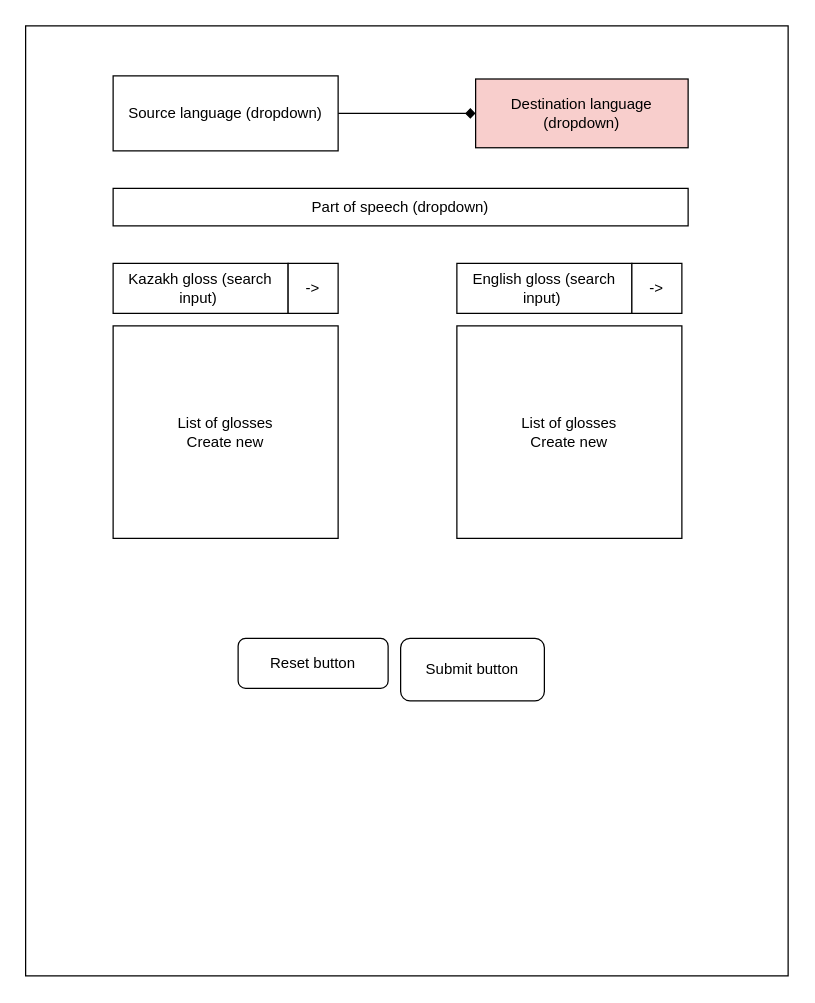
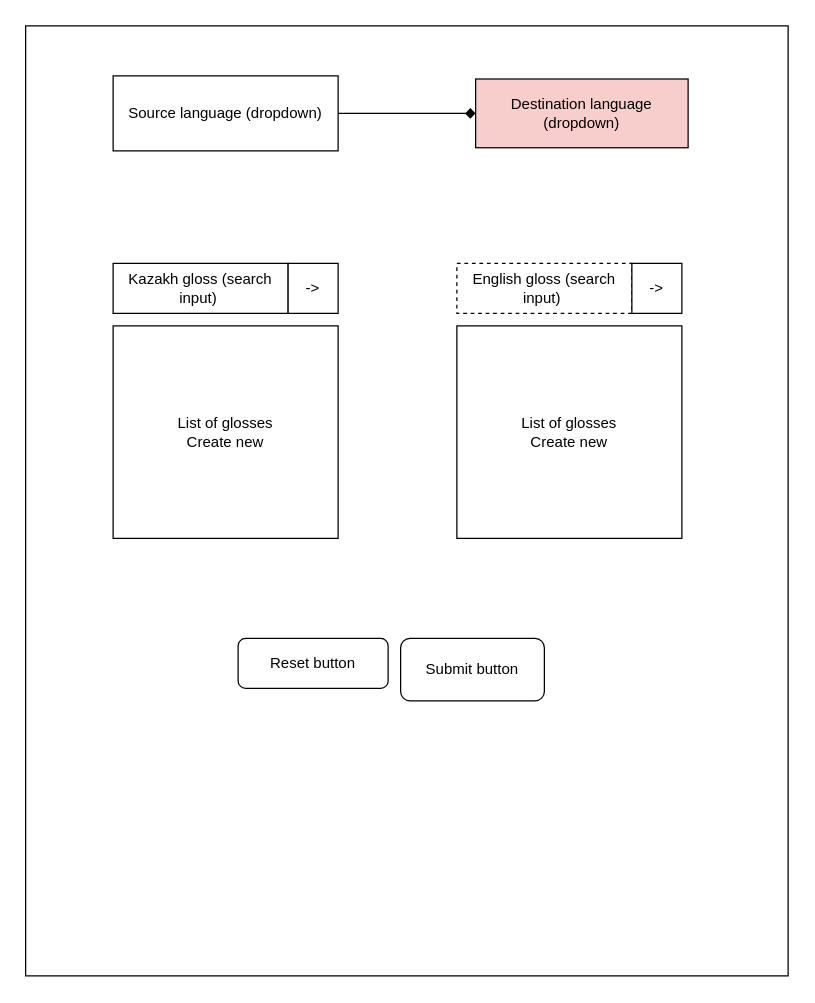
- <mxCell id="7" value="Part of speech (dropdown)" style="rounded=0;whiteSpace=wrap;html=1;" vertex="1" parent="1"><mxGeometry x="90" y="150" width="460" height="30" as="geometry" /></mxCell>
- <mxCell id="13" value="English gloss (search input)&amp;nbsp;" style="rounded=0;whiteSpace=wrap;html=1;" vertex="1" parent="1"><mxGeometry x="365" y="210" width="140" height="40" as="geometry" /></mxCell>
+ <mxCell id="13" value="English gloss (search input)&amp;nbsp;" style="rounded=0;whiteSpace=wrap;html=1;dashed=1;" vertex="1" parent="1"><mxGeometry x="365" y="210" width="140" height="40" as="geometry" /></mxCell>
